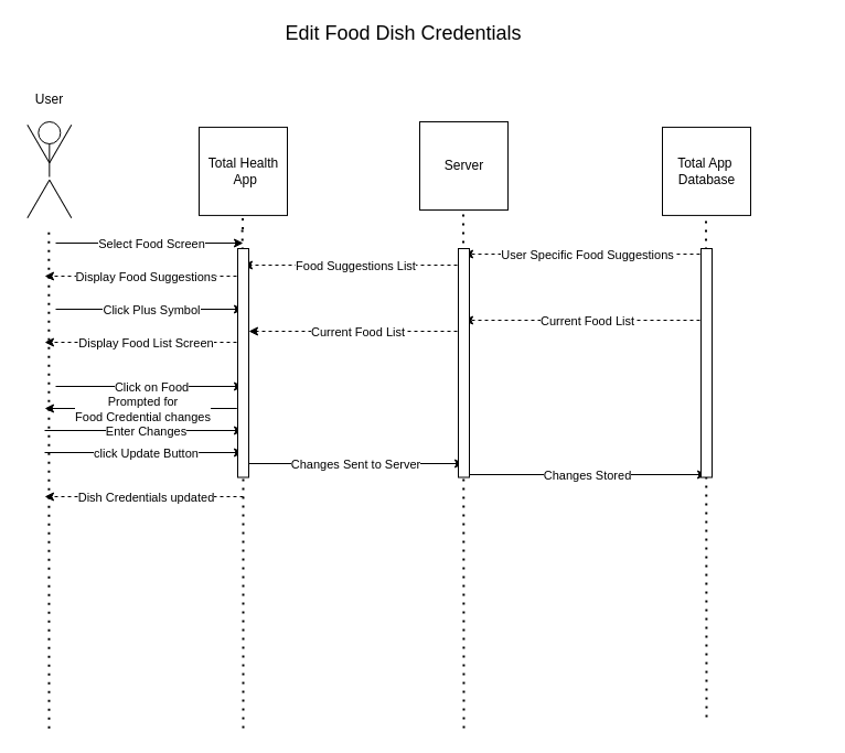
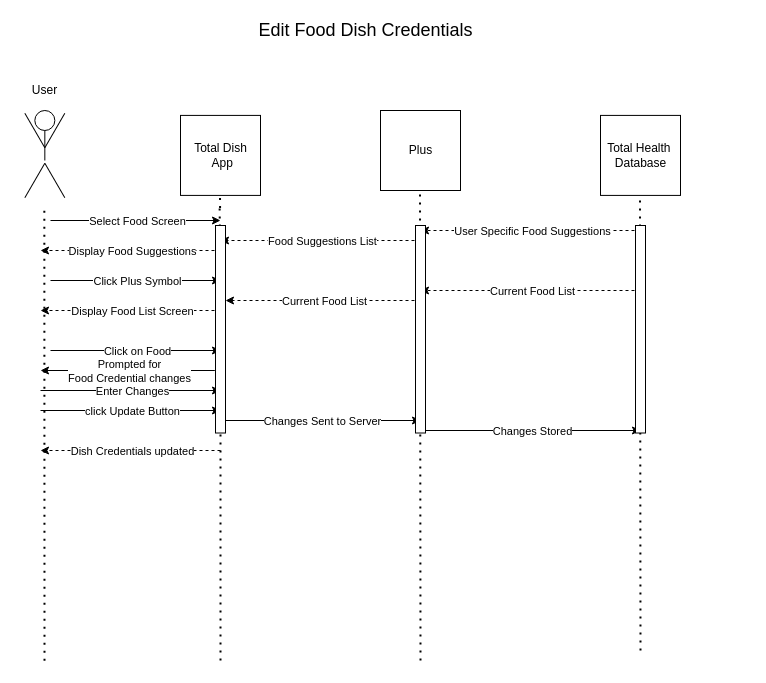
- <mxCell id="17" value="Server" style="text;html=1;resizable=0;autosize=1;align=center;verticalAlign=middle;points=[];fillColor=none;strokeColor=none;rounded=0;" vertex="1" parent="1"><mxGeometry x="395" y="140" width="50" height="20" as="geometry" /></mxCell>
+ <mxCell id="17" value="Plus" style="text;html=1;resizable=0;autosize=1;align=center;verticalAlign=middle;points=[];fillColor=none;strokeColor=none;rounded=0;" vertex="1" parent="1"><mxGeometry x="395" y="140" width="50" height="20" as="geometry" /></mxCell>
- <mxCell id="16" value="Total Health&lt;br&gt;&amp;nbsp;App" style="text;html=1;resizable=0;autosize=1;align=center;verticalAlign=middle;points=[];fillColor=none;strokeColor=none;rounded=0;" vertex="1" parent="1"><mxGeometry x="180" y="139.91" width="80" height="30" as="geometry" /></mxCell>
+ <mxCell id="16" value="Total Dish&lt;br&gt;&amp;nbsp;App" style="text;html=1;resizable=0;autosize=1;align=center;verticalAlign=middle;points=[];fillColor=none;strokeColor=none;rounded=0;" vertex="1" parent="1"><mxGeometry x="180" y="139.91" width="80" height="30" as="geometry" /></mxCell>
- <mxCell id="18" value="Total App&amp;nbsp;&lt;br&gt;Database" style="text;html=1;resizable=0;autosize=1;align=center;verticalAlign=middle;points=[];fillColor=none;strokeColor=none;rounded=0;" vertex="1" parent="1"><mxGeometry x="600" y="139.91" width="80" height="30" as="geometry" /></mxCell>
+ <mxCell id="18" value="Total Health&amp;nbsp;&lt;br&gt;Database" style="text;html=1;resizable=0;autosize=1;align=center;verticalAlign=middle;points=[];fillColor=none;strokeColor=none;rounded=0;" vertex="1" parent="1"><mxGeometry x="600" y="139.91" width="80" height="30" as="geometry" /></mxCell>
